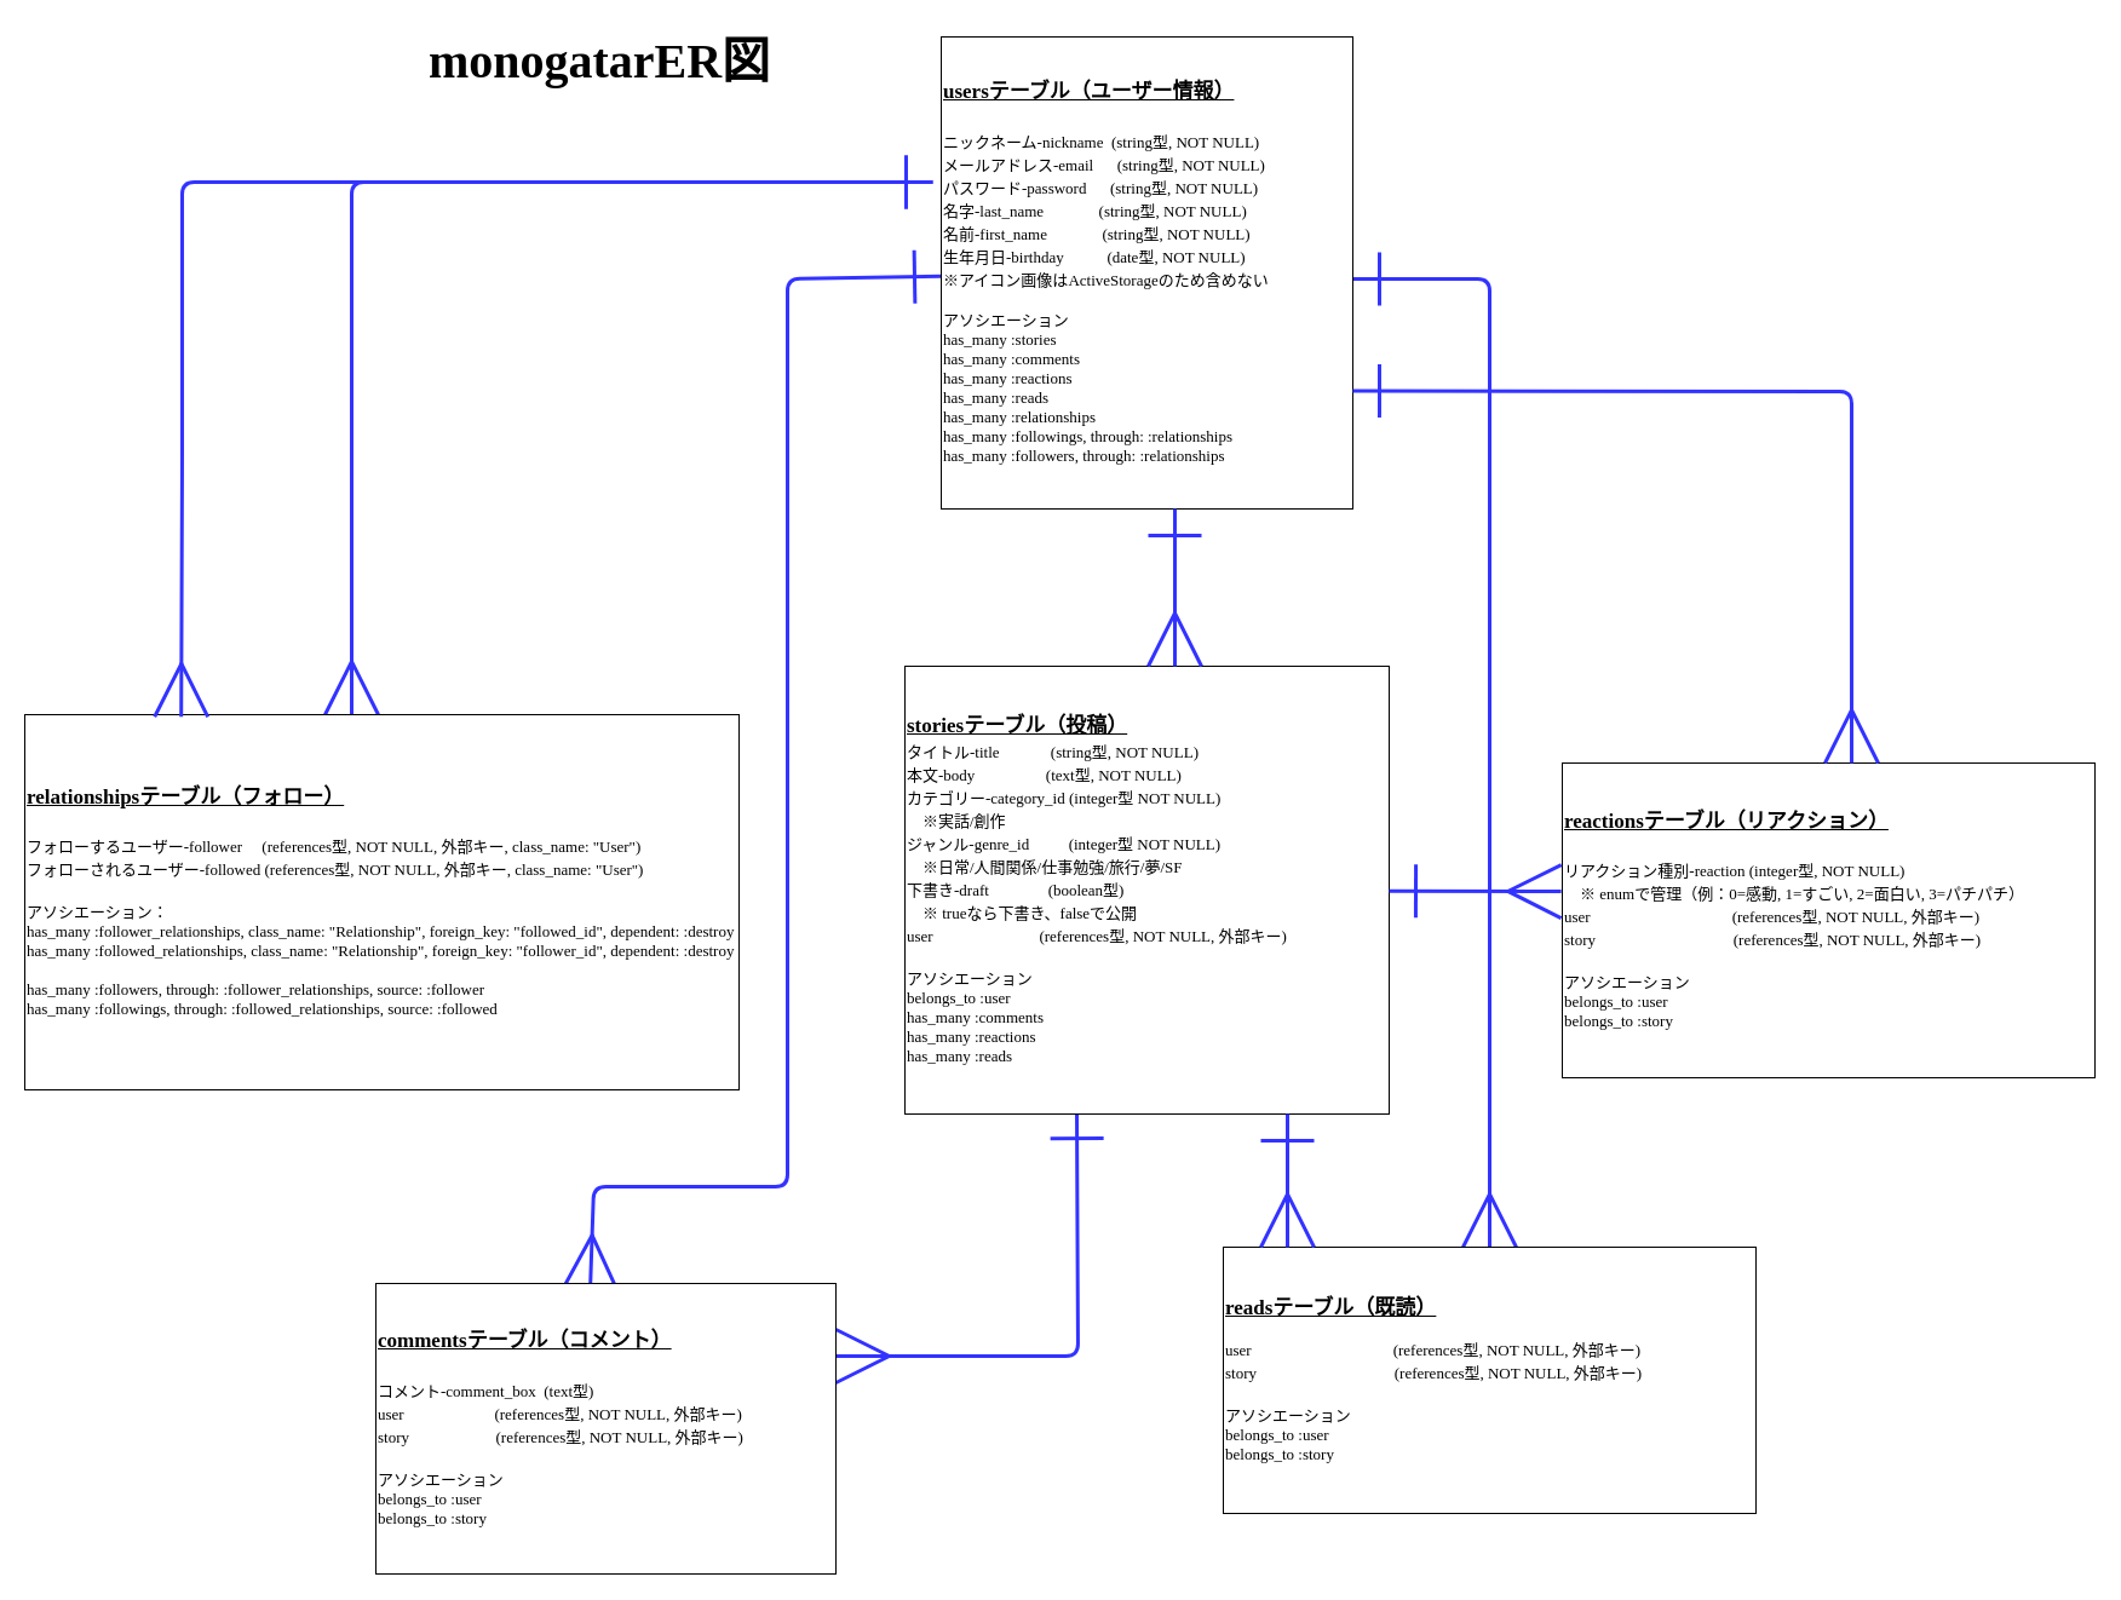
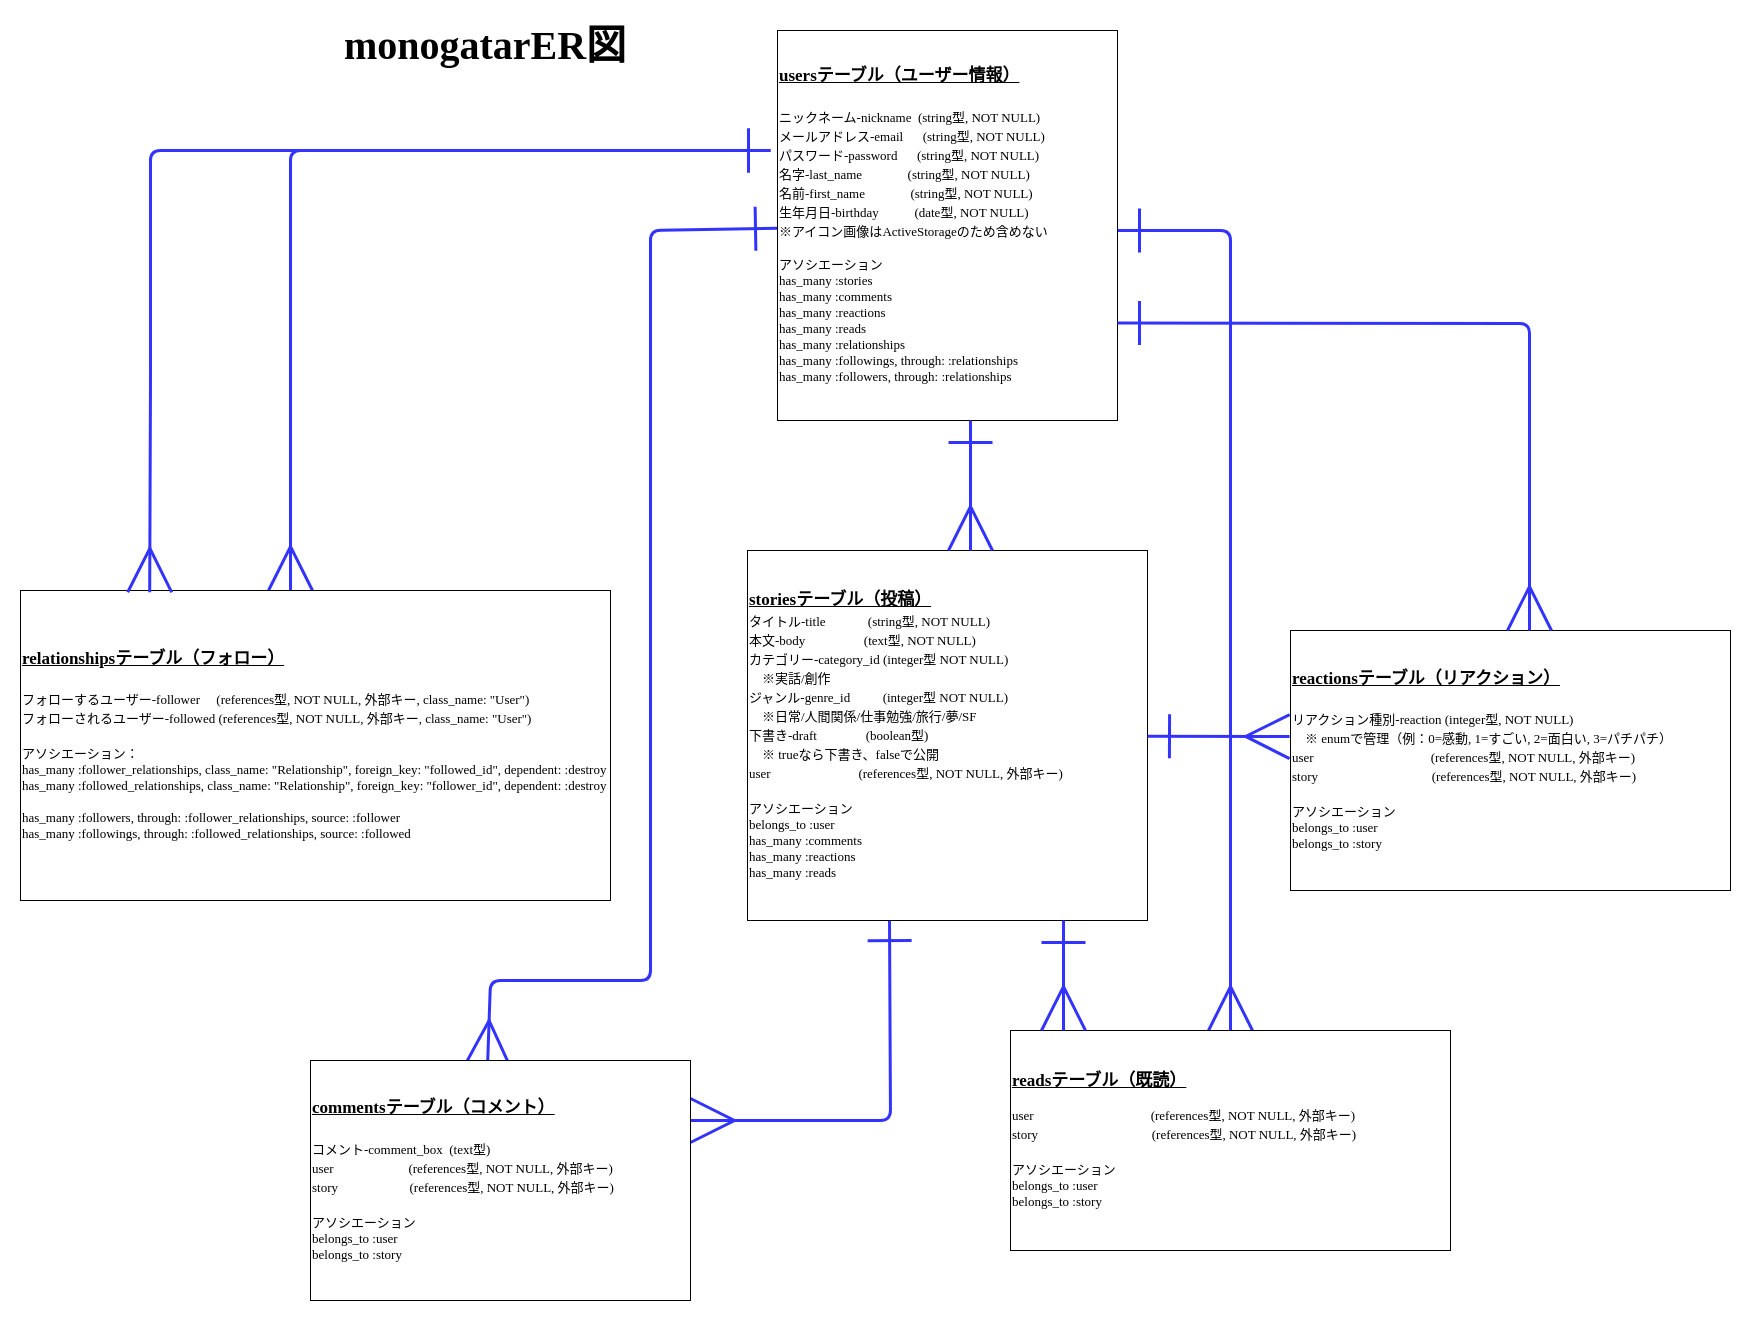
- <mxCell id="6" value="&lt;font style=&quot;font-size: 40px;&quot; face=&quot;Lucida Console&quot;&gt;&lt;b style=&quot;&quot;&gt;monogatar&lt;/b&gt;&lt;/font&gt;&lt;b style=&quot;font-size: 40px; font-family: &amp;quot;Lucida Console&amp;quot;; background-color: transparent;&quot;&gt;ER図&lt;/b&gt;" style="text;strokeColor=none;align=center;fillColor=none;html=1;verticalAlign=middle;whiteSpace=wrap;rounded=0;" parent="1" vertex="1"><mxGeometry x="290" y="20" width="410" height="60" as="geometry" /></mxCell>
+ <mxCell id="6" value="&lt;font style=&quot;font-size: 40px;&quot; face=&quot;Lucida Console&quot;&gt;&lt;b style=&quot;&quot;&gt;monogatar&lt;/b&gt;&lt;/font&gt;&lt;b style=&quot;font-size: 40px; font-family: &amp;quot;Lucida Console&amp;quot;; background-color: transparent;&quot;&gt;ER図&lt;/b&gt;" style="text;strokeColor=none;align=center;fillColor=none;html=1;verticalAlign=middle;whiteSpace=wrap;rounded=0;" parent="1" vertex="1"><mxGeometry x="280" y="15" width="410" height="60" as="geometry" /></mxCell>
